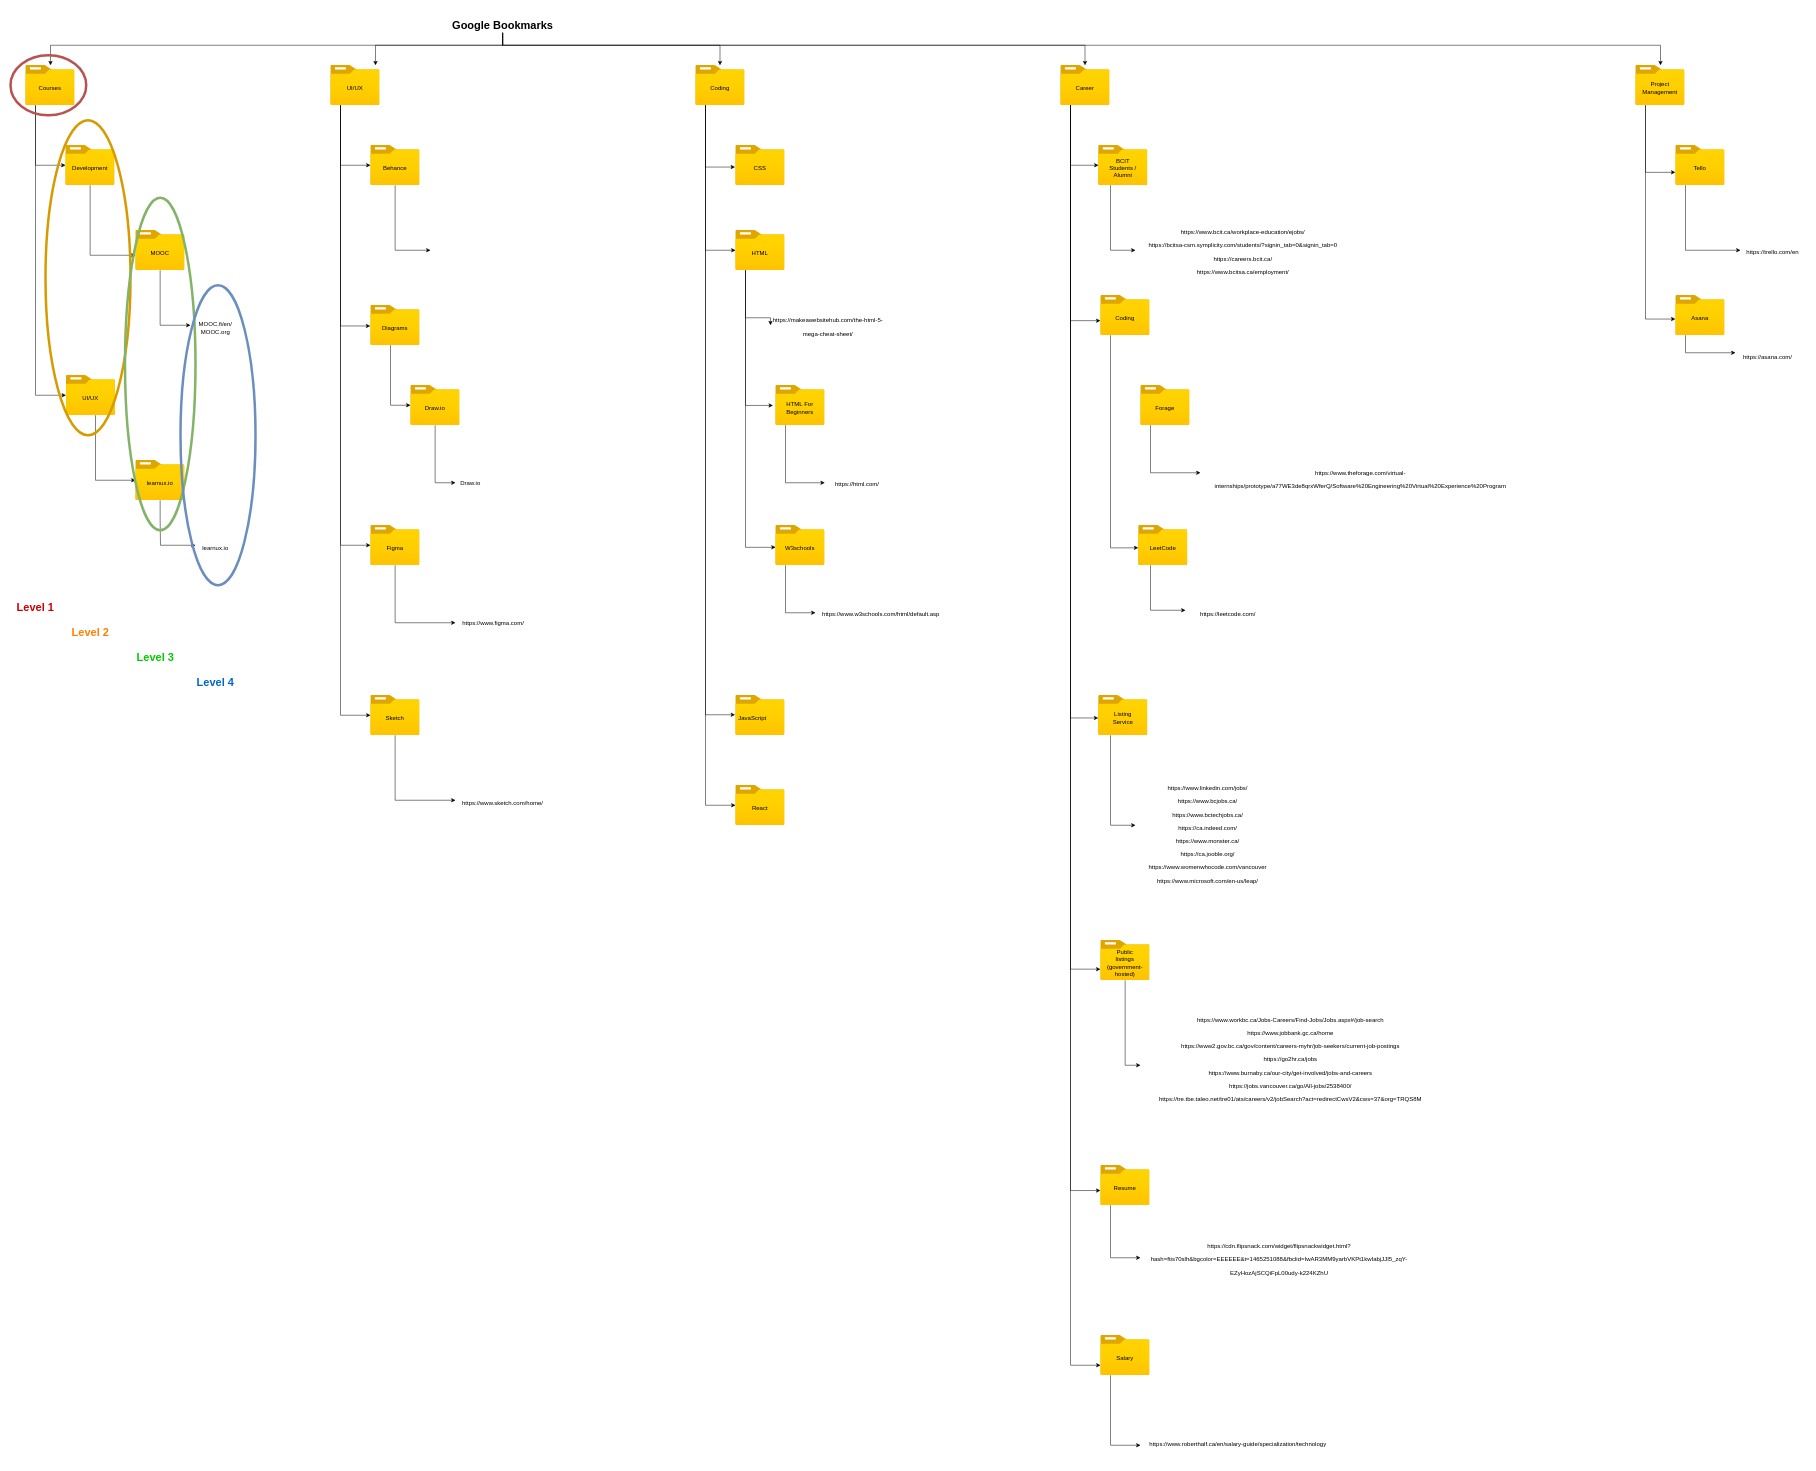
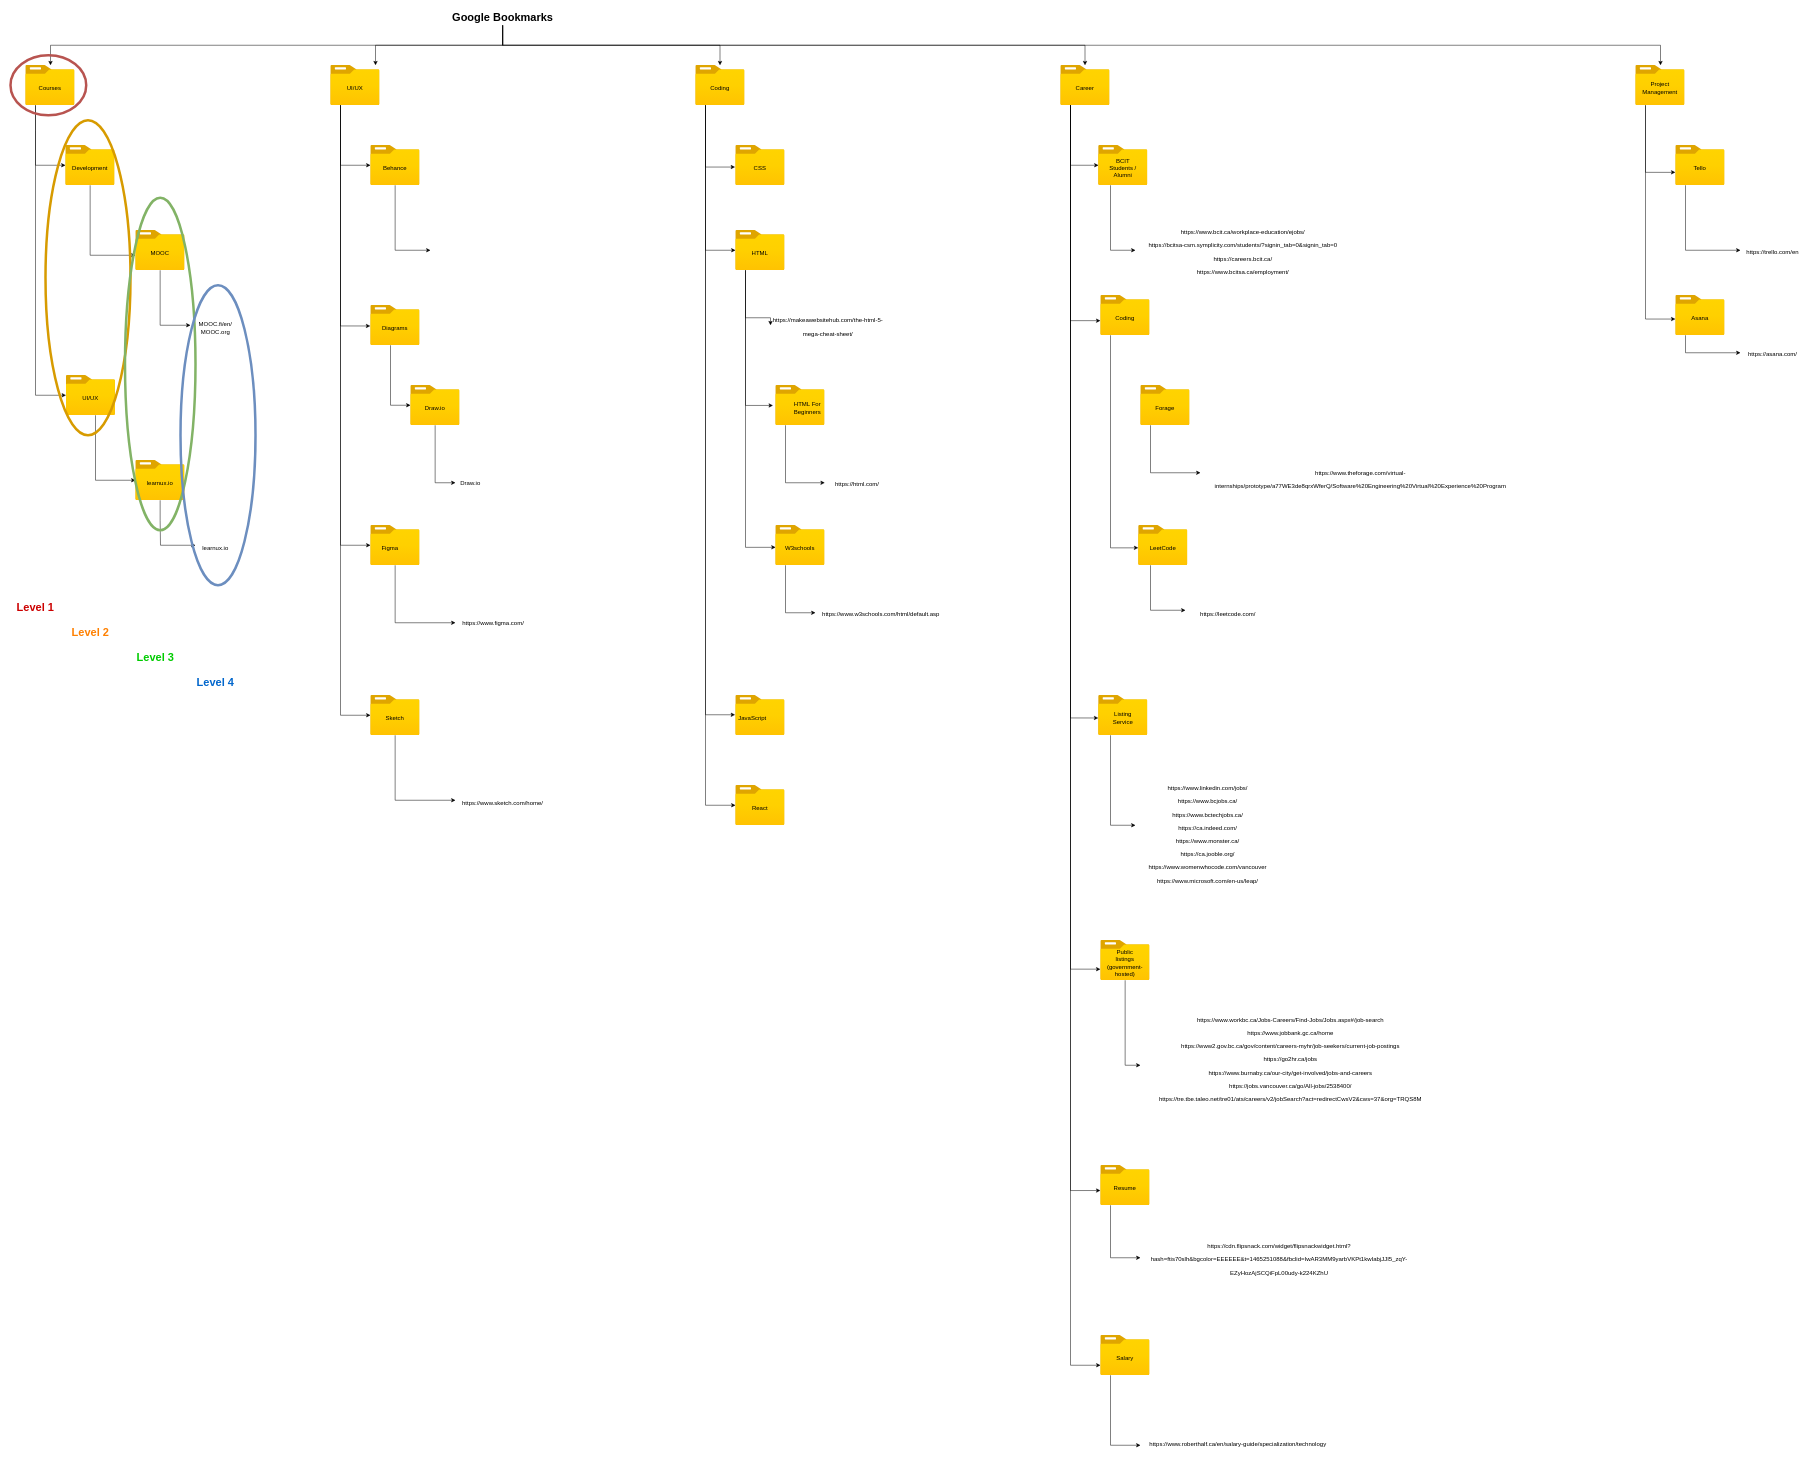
- <mxCell id="7" value="&lt;b&gt;&lt;font style=&quot;font-size: 22px;&quot;&gt;Google Bookmarks&lt;/font&gt;&lt;/b&gt;" style="text;html=1;strokeColor=none;fillColor=none;align=center;verticalAlign=middle;whiteSpace=wrap;rounded=0;" parent="1" vertex="1"><mxGeometry x="858.57" y="35" width="291.43" height="30" as="geometry" /></mxCell>
+ <mxCell id="7" value="&lt;b&gt;&lt;font style=&quot;font-size: 22px;&quot;&gt;Google Bookmarks&lt;/font&gt;&lt;/b&gt;" style="text;html=1;strokeColor=none;fillColor=none;align=center;verticalAlign=middle;whiteSpace=wrap;rounded=0;" parent="1" vertex="1"><mxGeometry x="858.57" y="20" width="291.43" height="30" as="geometry" /></mxCell>
- <mxCell id="94" value="&lt;font style=&quot;font-size: 12px;&quot;&gt;https://asana.com/&lt;/font&gt;" style="text;html=1;strokeColor=none;fillColor=none;align=center;verticalAlign=middle;whiteSpace=wrap;rounded=0;fontSize=22;" parent="1" vertex="1"><mxGeometry x="3470" y="685" width="129" height="50" as="geometry" /></mxCell>
+ <mxCell id="94" value="&lt;font style=&quot;font-size: 12px;&quot;&gt;https://asana.com/&lt;/font&gt;" style="text;html=1;strokeColor=none;fillColor=none;align=center;verticalAlign=middle;whiteSpace=wrap;rounded=0;fontSize=22;" parent="1" vertex="1"><mxGeometry x="3480" y="680" width="129" height="50" as="geometry" /></mxCell>
- <mxCell id="75" value="HTML For Beginners" style="text;html=1;strokeColor=none;fillColor=none;align=center;verticalAlign=middle;whiteSpace=wrap;rounded=0;" parent="73" vertex="1"><mxGeometry x="19.29" y="30" width="60" height="30" as="geometry" /></mxCell>
+ <mxCell id="75" value="HTML For Beginners" style="text;html=1;strokeColor=none;fillColor=none;align=center;verticalAlign=middle;whiteSpace=wrap;rounded=0;" parent="73" vertex="1"><mxGeometry x="34.29" y="30" width="60" height="30" as="geometry" /></mxCell>
- <mxCell id="47" value="Figma" style="text;html=1;strokeColor=none;fillColor=none;align=center;verticalAlign=middle;whiteSpace=wrap;rounded=0;" parent="45" vertex="1"><mxGeometry x="19.29" y="30" width="60" height="30" as="geometry" /></mxCell>
+ <mxCell id="47" value="Figma" style="text;html=1;strokeColor=none;fillColor=none;align=center;verticalAlign=middle;whiteSpace=wrap;rounded=0;" parent="45" vertex="1"><mxGeometry x="9.29" y="30" width="60" height="30" as="geometry" /></mxCell>
